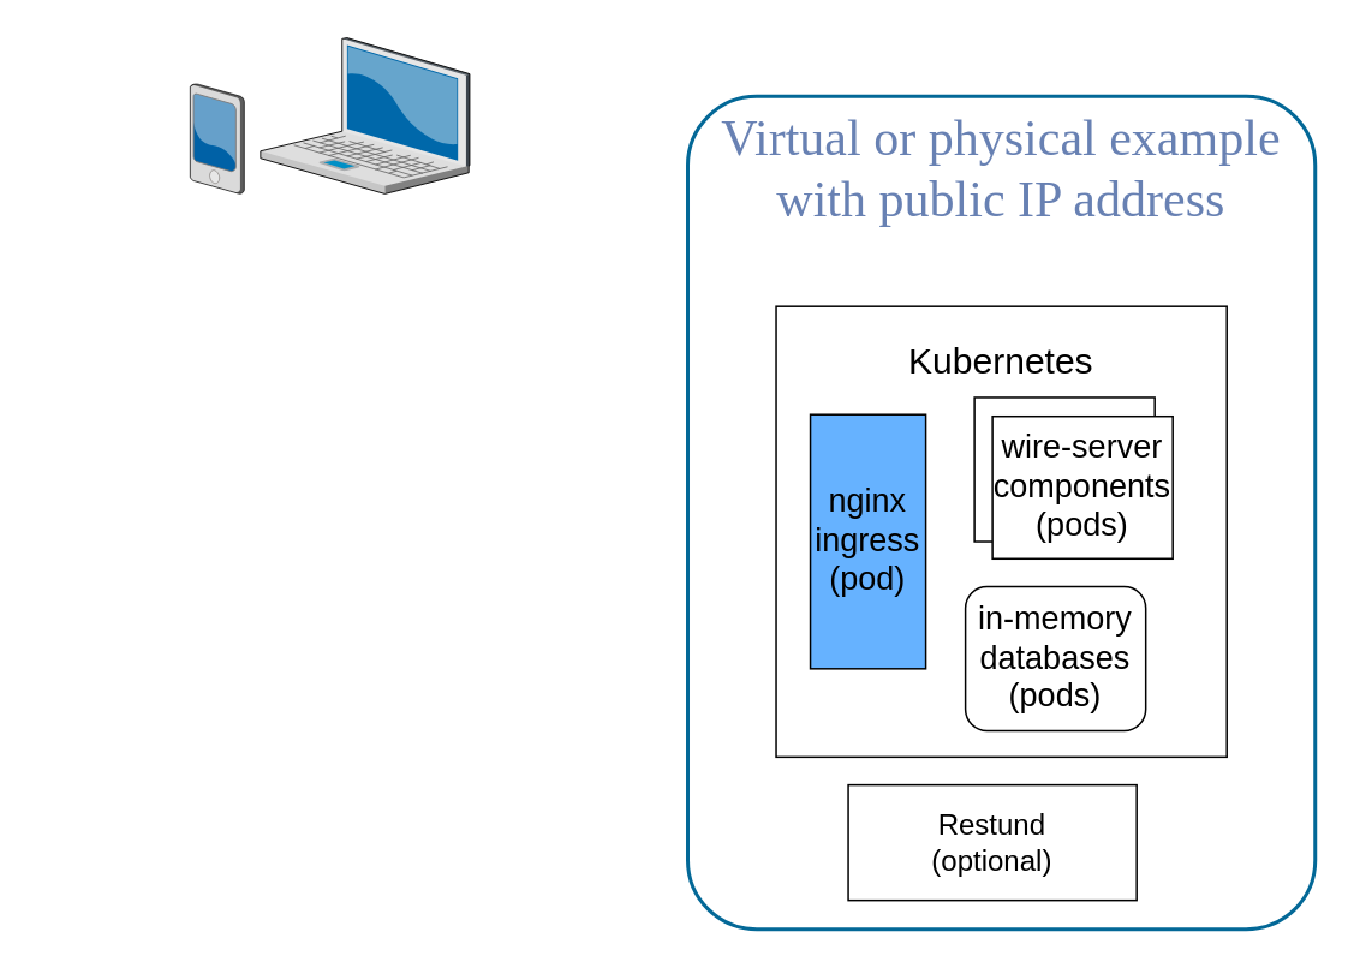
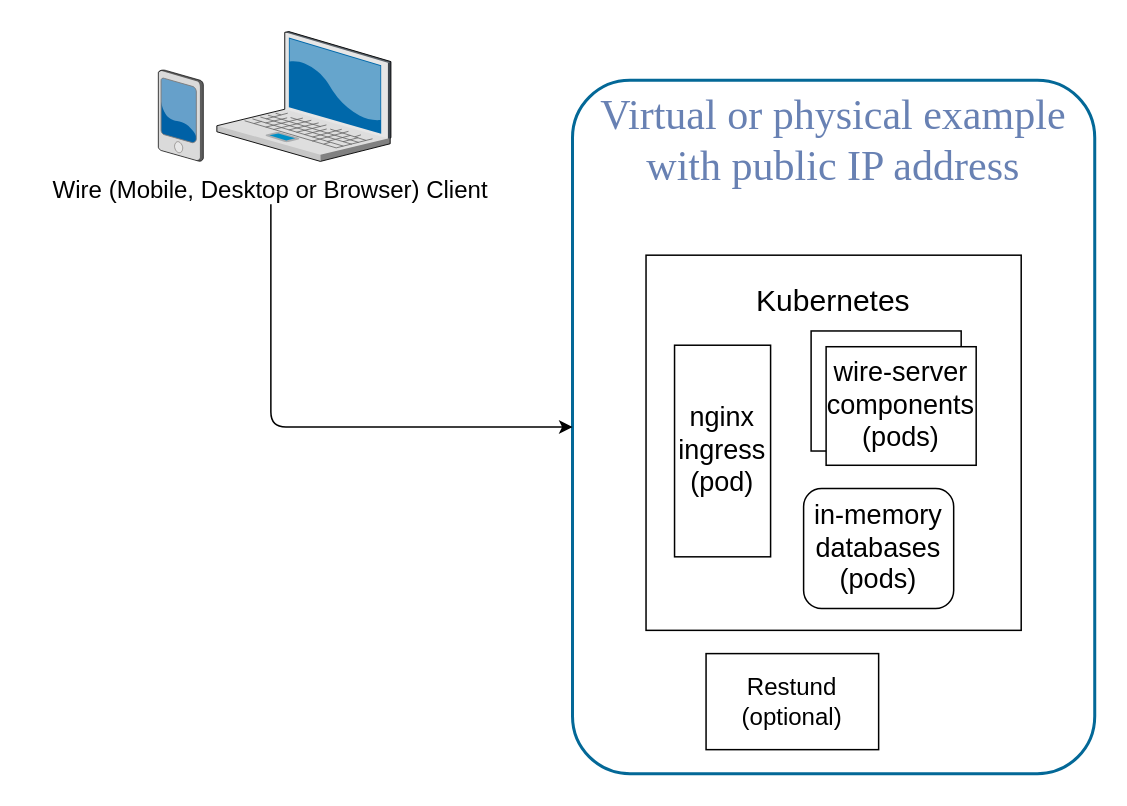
+ <mxCell id="7" value="Wire (Mobile, Desktop or Browser) Client" style="text;html=1;strokeColor=none;fillColor=none;align=center;verticalAlign=middle;whiteSpace=wrap;rounded=0;fontSize=16;" parent="1" vertex="1"><mxGeometry x="20" y="115.5" width="320" height="20" as="geometry" /></mxCell>
+ <mxCell id="8" value="" style="endArrow=classic;html=1;fontSize=16;exitX=0.5;exitY=1;exitDx=0;exitDy=0;edgeStyle=orthogonalEdgeStyle;" parent="1" source="7" target="4" edge="1"><mxGeometry width="50" height="50" relative="1" as="geometry"><mxPoint x="130" y="338" as="sourcePoint" /><mxPoint x="255" y="250" as="targetPoint" /></mxGeometry></mxCell>
- <mxCell id="9" value="nginx ingress&lt;br style=&quot;font-size: 18px;&quot;&gt;(pod)" style="rounded=0;whiteSpace=wrap;html=1;fontSize=18;fillColor=#66b2ff;" vertex="1" parent="1"><mxGeometry x="449" y="229.5" width="64" height="141" as="geometry" /></mxCell>
+ <mxCell id="9" value="nginx ingress&lt;br style=&quot;font-size: 18px;&quot;&gt;(pod)" style="rounded=0;whiteSpace=wrap;html=1;fontSize=18;" vertex="1" parent="1"><mxGeometry x="449" y="229.5" width="64" height="141" as="geometry" /></mxCell>
- <mxCell id="6" value="&lt;div&gt;Restund&lt;br&gt;&lt;/div&gt;&lt;div&gt;(optional)&lt;br&gt;&lt;/div&gt;" style="rounded=0;whiteSpace=wrap;html=1;fontSize=16;" parent="1" vertex="1"><mxGeometry x="470" y="435" width="160" height="64" as="geometry" /></mxCell>
+ <mxCell id="6" value="&lt;div&gt;Restund&lt;br&gt;&lt;/div&gt;&lt;div&gt;(optional)&lt;br&gt;&lt;/div&gt;" style="rounded=0;whiteSpace=wrap;html=1;fontSize=16;" parent="1" vertex="1"><mxGeometry x="470" y="435" width="115" height="64" as="geometry" /></mxCell>
